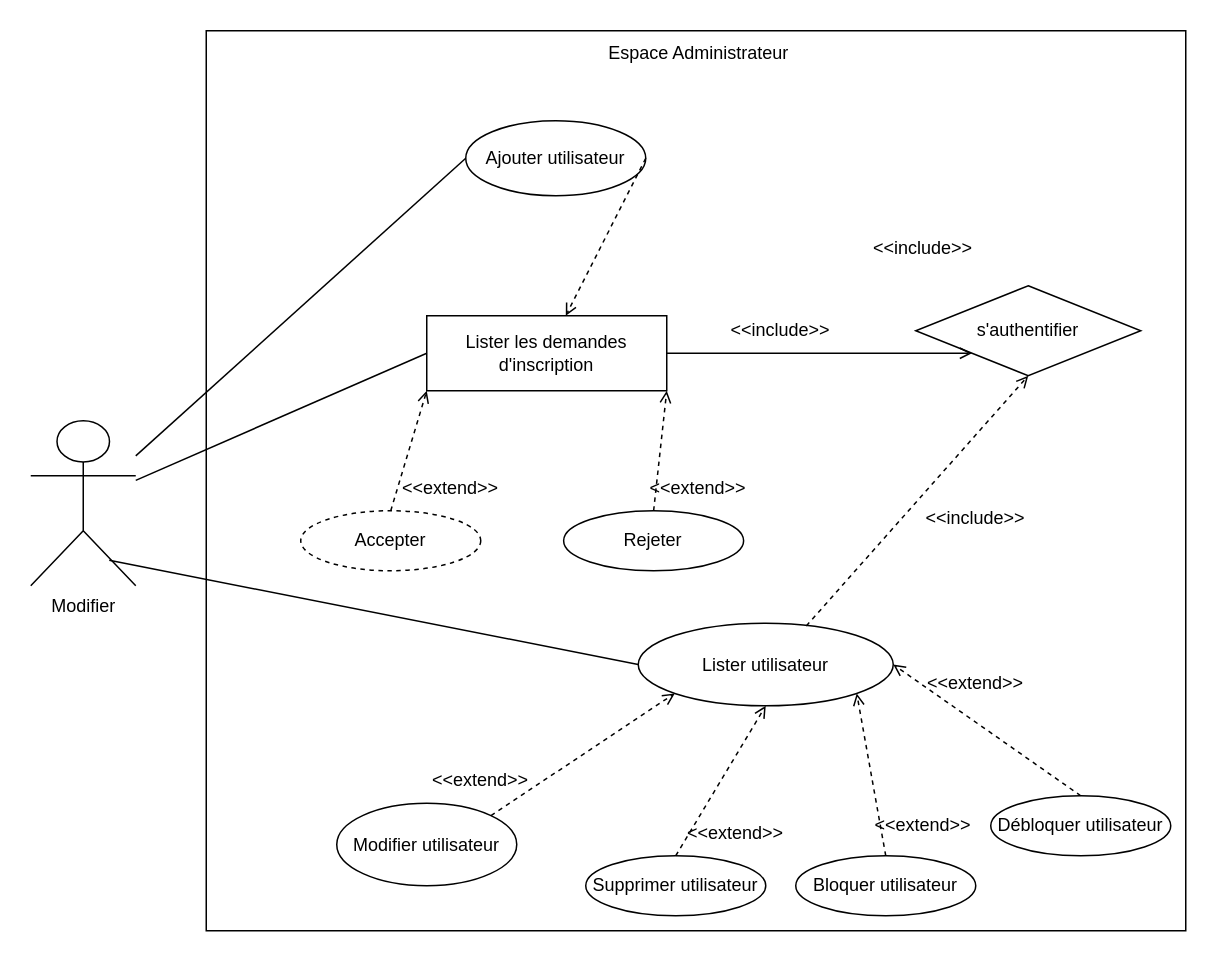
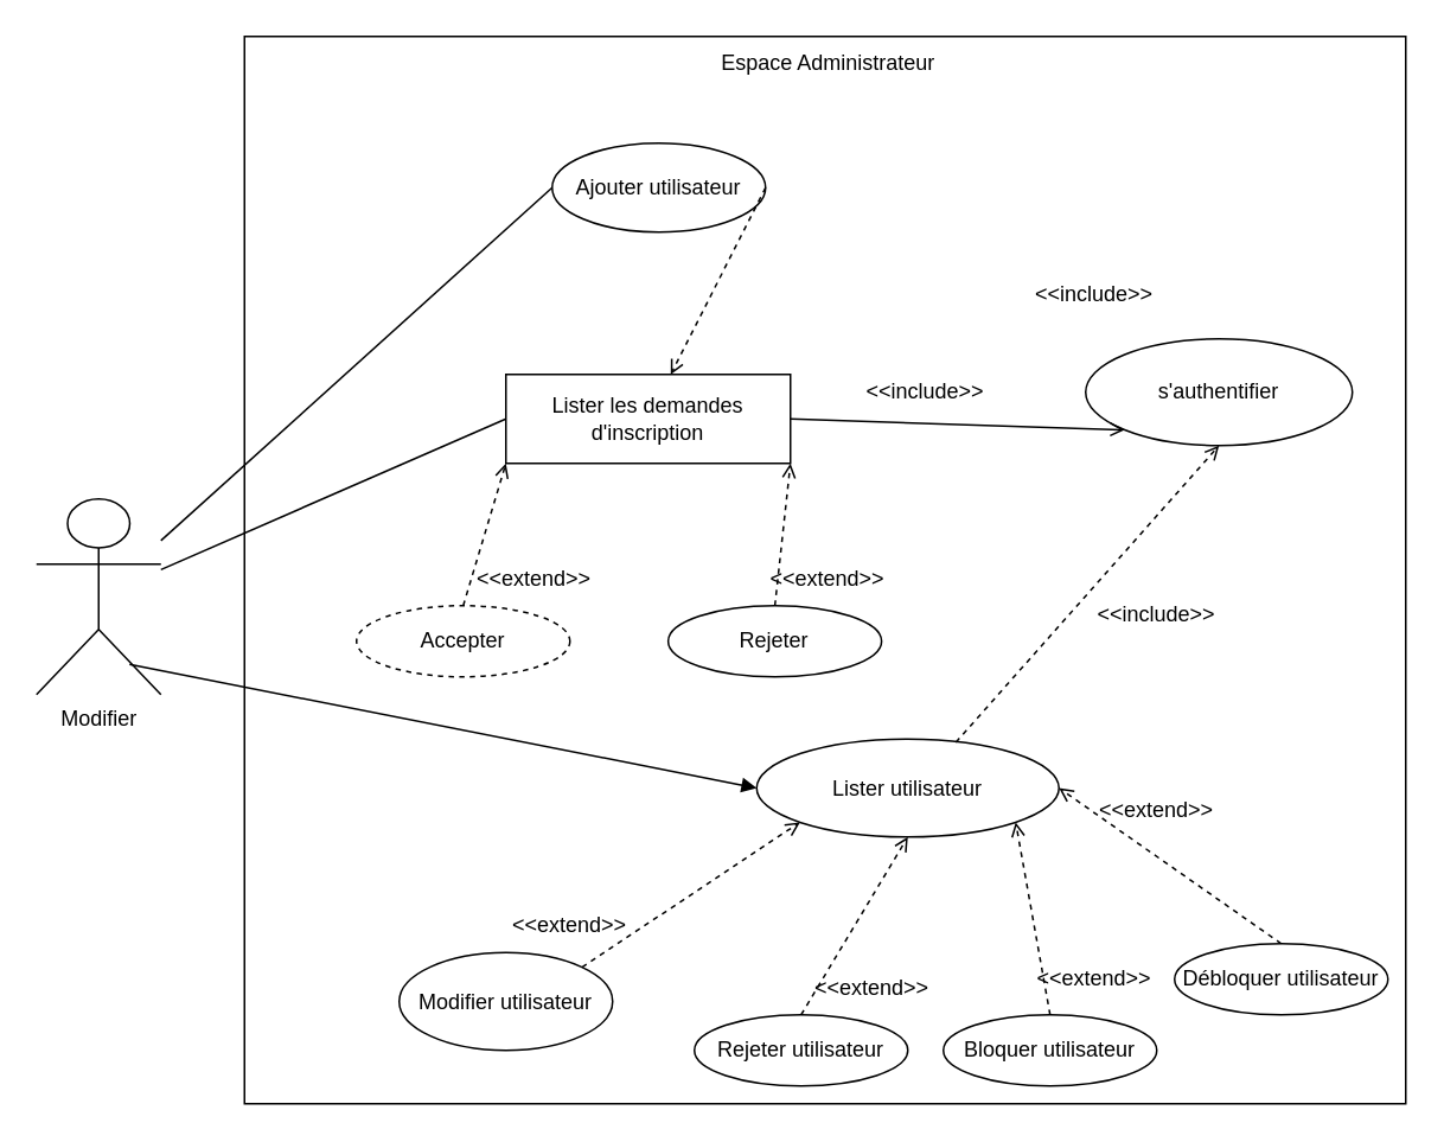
- <mxCell id="3" value="&lt;font style=&quot;vertical-align: inherit;&quot;&gt;&lt;font style=&quot;vertical-align: inherit;&quot;&gt;&lt;font style=&quot;vertical-align: inherit;&quot;&gt;&lt;font style=&quot;vertical-align: inherit;&quot;&gt;&lt;font style=&quot;vertical-align: inherit;&quot;&gt;&lt;font style=&quot;vertical-align: inherit;&quot;&gt;&lt;font style=&quot;vertical-align: inherit;&quot;&gt;&lt;font style=&quot;vertical-align: inherit;&quot;&gt;s'authentifier&lt;/font&gt;&lt;/font&gt;&lt;/font&gt;&lt;/font&gt;&lt;/font&gt;&lt;/font&gt;&lt;/font&gt;&lt;/font&gt;" style="rhombus;whiteSpace=wrap;html=1;" vertex="1" parent="1"><mxGeometry x="610" y="190" width="150" height="60" as="geometry" /></mxCell>
+ <mxCell id="3" value="&lt;font style=&quot;vertical-align: inherit;&quot;&gt;&lt;font style=&quot;vertical-align: inherit;&quot;&gt;&lt;font style=&quot;vertical-align: inherit;&quot;&gt;&lt;font style=&quot;vertical-align: inherit;&quot;&gt;&lt;font style=&quot;vertical-align: inherit;&quot;&gt;&lt;font style=&quot;vertical-align: inherit;&quot;&gt;&lt;font style=&quot;vertical-align: inherit;&quot;&gt;&lt;font style=&quot;vertical-align: inherit;&quot;&gt;s'authentifier&lt;/font&gt;&lt;/font&gt;&lt;/font&gt;&lt;/font&gt;&lt;/font&gt;&lt;/font&gt;&lt;/font&gt;&lt;/font&gt;" style="ellipse;whiteSpace=wrap;html=1;" vertex="1" parent="1"><mxGeometry x="610" y="190" width="150" height="60" as="geometry" /></mxCell>
- <mxCell id="36" value="" style="endArrow=none;html=1;rounded=0;entryX=0;entryY=0.5;entryDx=0;entryDy=0;exitX=0.748;exitY=0.846;exitDx=0;exitDy=0;exitPerimeter=0;" edge="1" parent="1" source="30" target="12"><mxGeometry width="50" height="50" relative="1" as="geometry"><mxPoint x="155" y="495" as="sourcePoint" /><mxPoint x="320" y="400" as="targetPoint" /></mxGeometry></mxCell>
+ <mxCell id="36" value="" style="endArrow=block;html=1;rounded=0;entryX=0;entryY=0.5;entryDx=0;entryDy=0;exitX=0.748;exitY=0.846;exitDx=0;exitDy=0;exitPerimeter=0;" edge="1" parent="1" source="30" target="12"><mxGeometry width="50" height="50" relative="1" as="geometry"><mxPoint x="155" y="495" as="sourcePoint" /><mxPoint x="320" y="400" as="targetPoint" /></mxGeometry></mxCell>
- <mxCell id="14" value="&lt;font style=&quot;vertical-align: inherit;&quot;&gt;&lt;font style=&quot;vertical-align: inherit;&quot;&gt;&lt;font style=&quot;vertical-align: inherit;&quot;&gt;&lt;font style=&quot;vertical-align: inherit;&quot;&gt;&lt;font style=&quot;vertical-align: inherit;&quot;&gt;&lt;font style=&quot;vertical-align: inherit;&quot;&gt;&lt;font style=&quot;vertical-align: inherit;&quot;&gt;&lt;font style=&quot;vertical-align: inherit;&quot;&gt;&lt;font style=&quot;vertical-align: inherit;&quot;&gt;&lt;font style=&quot;vertical-align: inherit;&quot;&gt;&lt;font style=&quot;vertical-align: inherit;&quot;&gt;&lt;font style=&quot;vertical-align: inherit;&quot;&gt;Supprimer utilisateur&lt;/font&gt;&lt;/font&gt;&lt;/font&gt;&lt;/font&gt;&lt;/font&gt;&lt;/font&gt;&lt;/font&gt;&lt;/font&gt;&lt;/font&gt;&lt;/font&gt;&lt;/font&gt;&lt;/font&gt;" style="ellipse;whiteSpace=wrap;html=1;" vertex="1" parent="1"><mxGeometry x="390" y="570" width="120" height="40" as="geometry" /></mxCell>
+ <mxCell id="14" value="&lt;font style=&quot;vertical-align: inherit;&quot;&gt;&lt;font style=&quot;vertical-align: inherit;&quot;&gt;&lt;font style=&quot;vertical-align: inherit;&quot;&gt;&lt;font style=&quot;vertical-align: inherit;&quot;&gt;&lt;font style=&quot;vertical-align: inherit;&quot;&gt;&lt;font style=&quot;vertical-align: inherit;&quot;&gt;&lt;font style=&quot;vertical-align: inherit;&quot;&gt;&lt;font style=&quot;vertical-align: inherit;&quot;&gt;&lt;font style=&quot;vertical-align: inherit;&quot;&gt;&lt;font style=&quot;vertical-align: inherit;&quot;&gt;&lt;font style=&quot;vertical-align: inherit;&quot;&gt;&lt;font style=&quot;vertical-align: inherit;&quot;&gt;Rejeter utilisateur&lt;/font&gt;&lt;/font&gt;&lt;/font&gt;&lt;/font&gt;&lt;/font&gt;&lt;/font&gt;&lt;/font&gt;&lt;/font&gt;&lt;/font&gt;&lt;/font&gt;&lt;/font&gt;&lt;/font&gt;" style="ellipse;whiteSpace=wrap;html=1;" vertex="1" parent="1"><mxGeometry x="390" y="570" width="120" height="40" as="geometry" /></mxCell>
